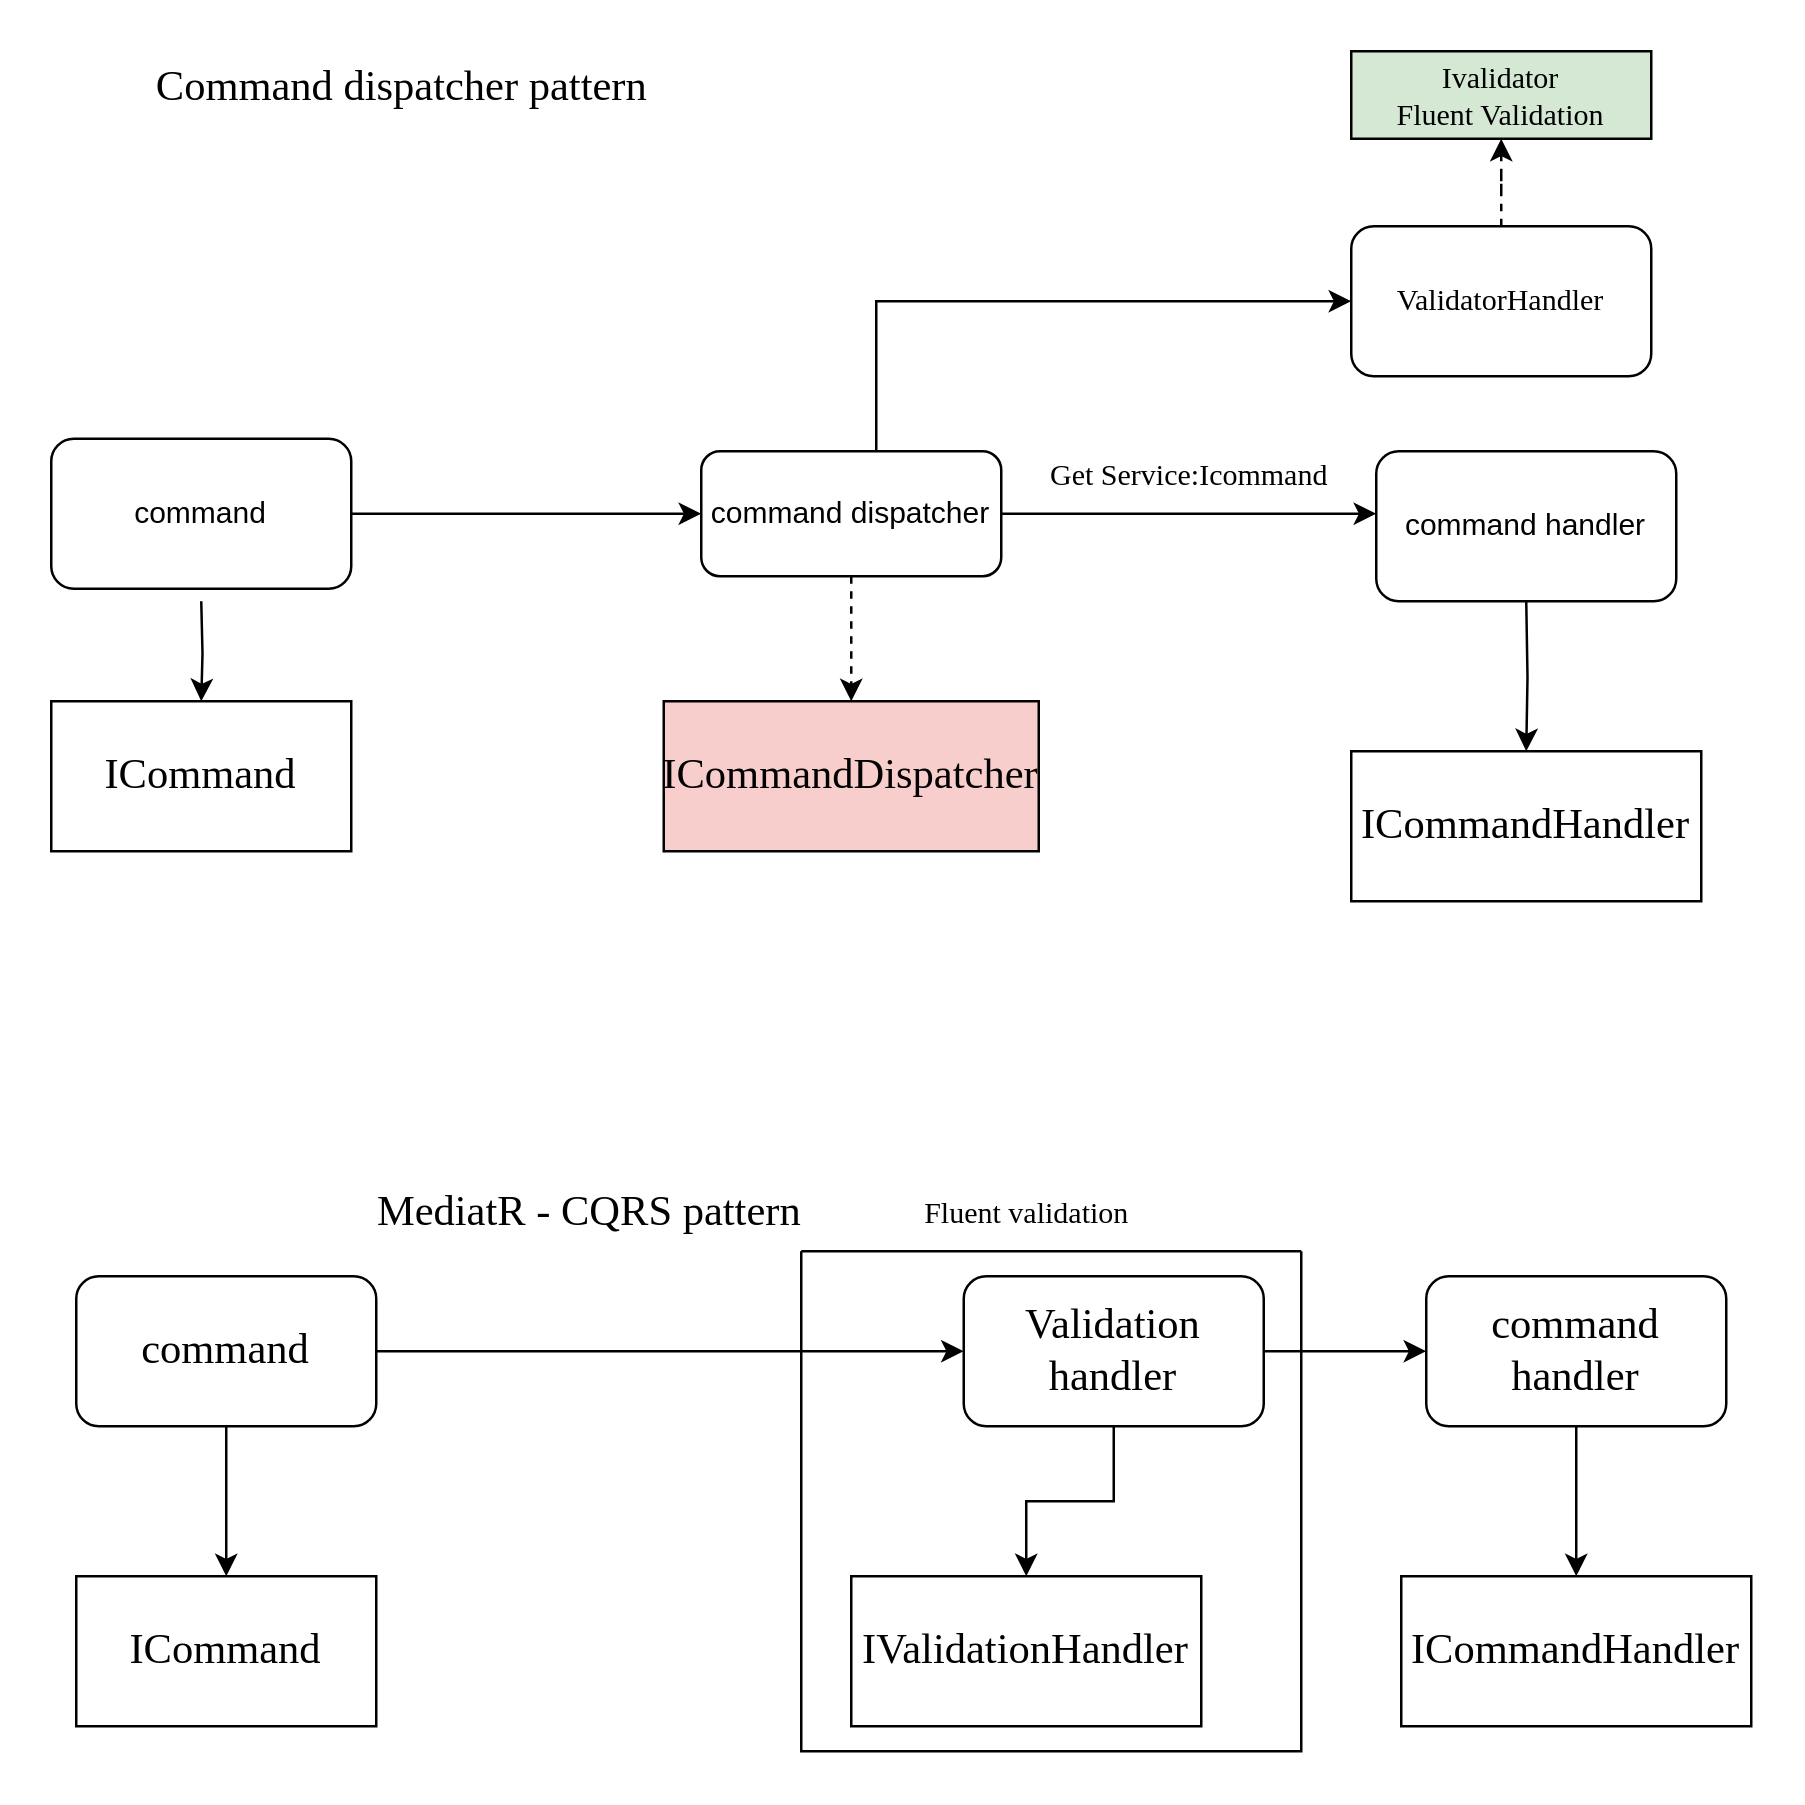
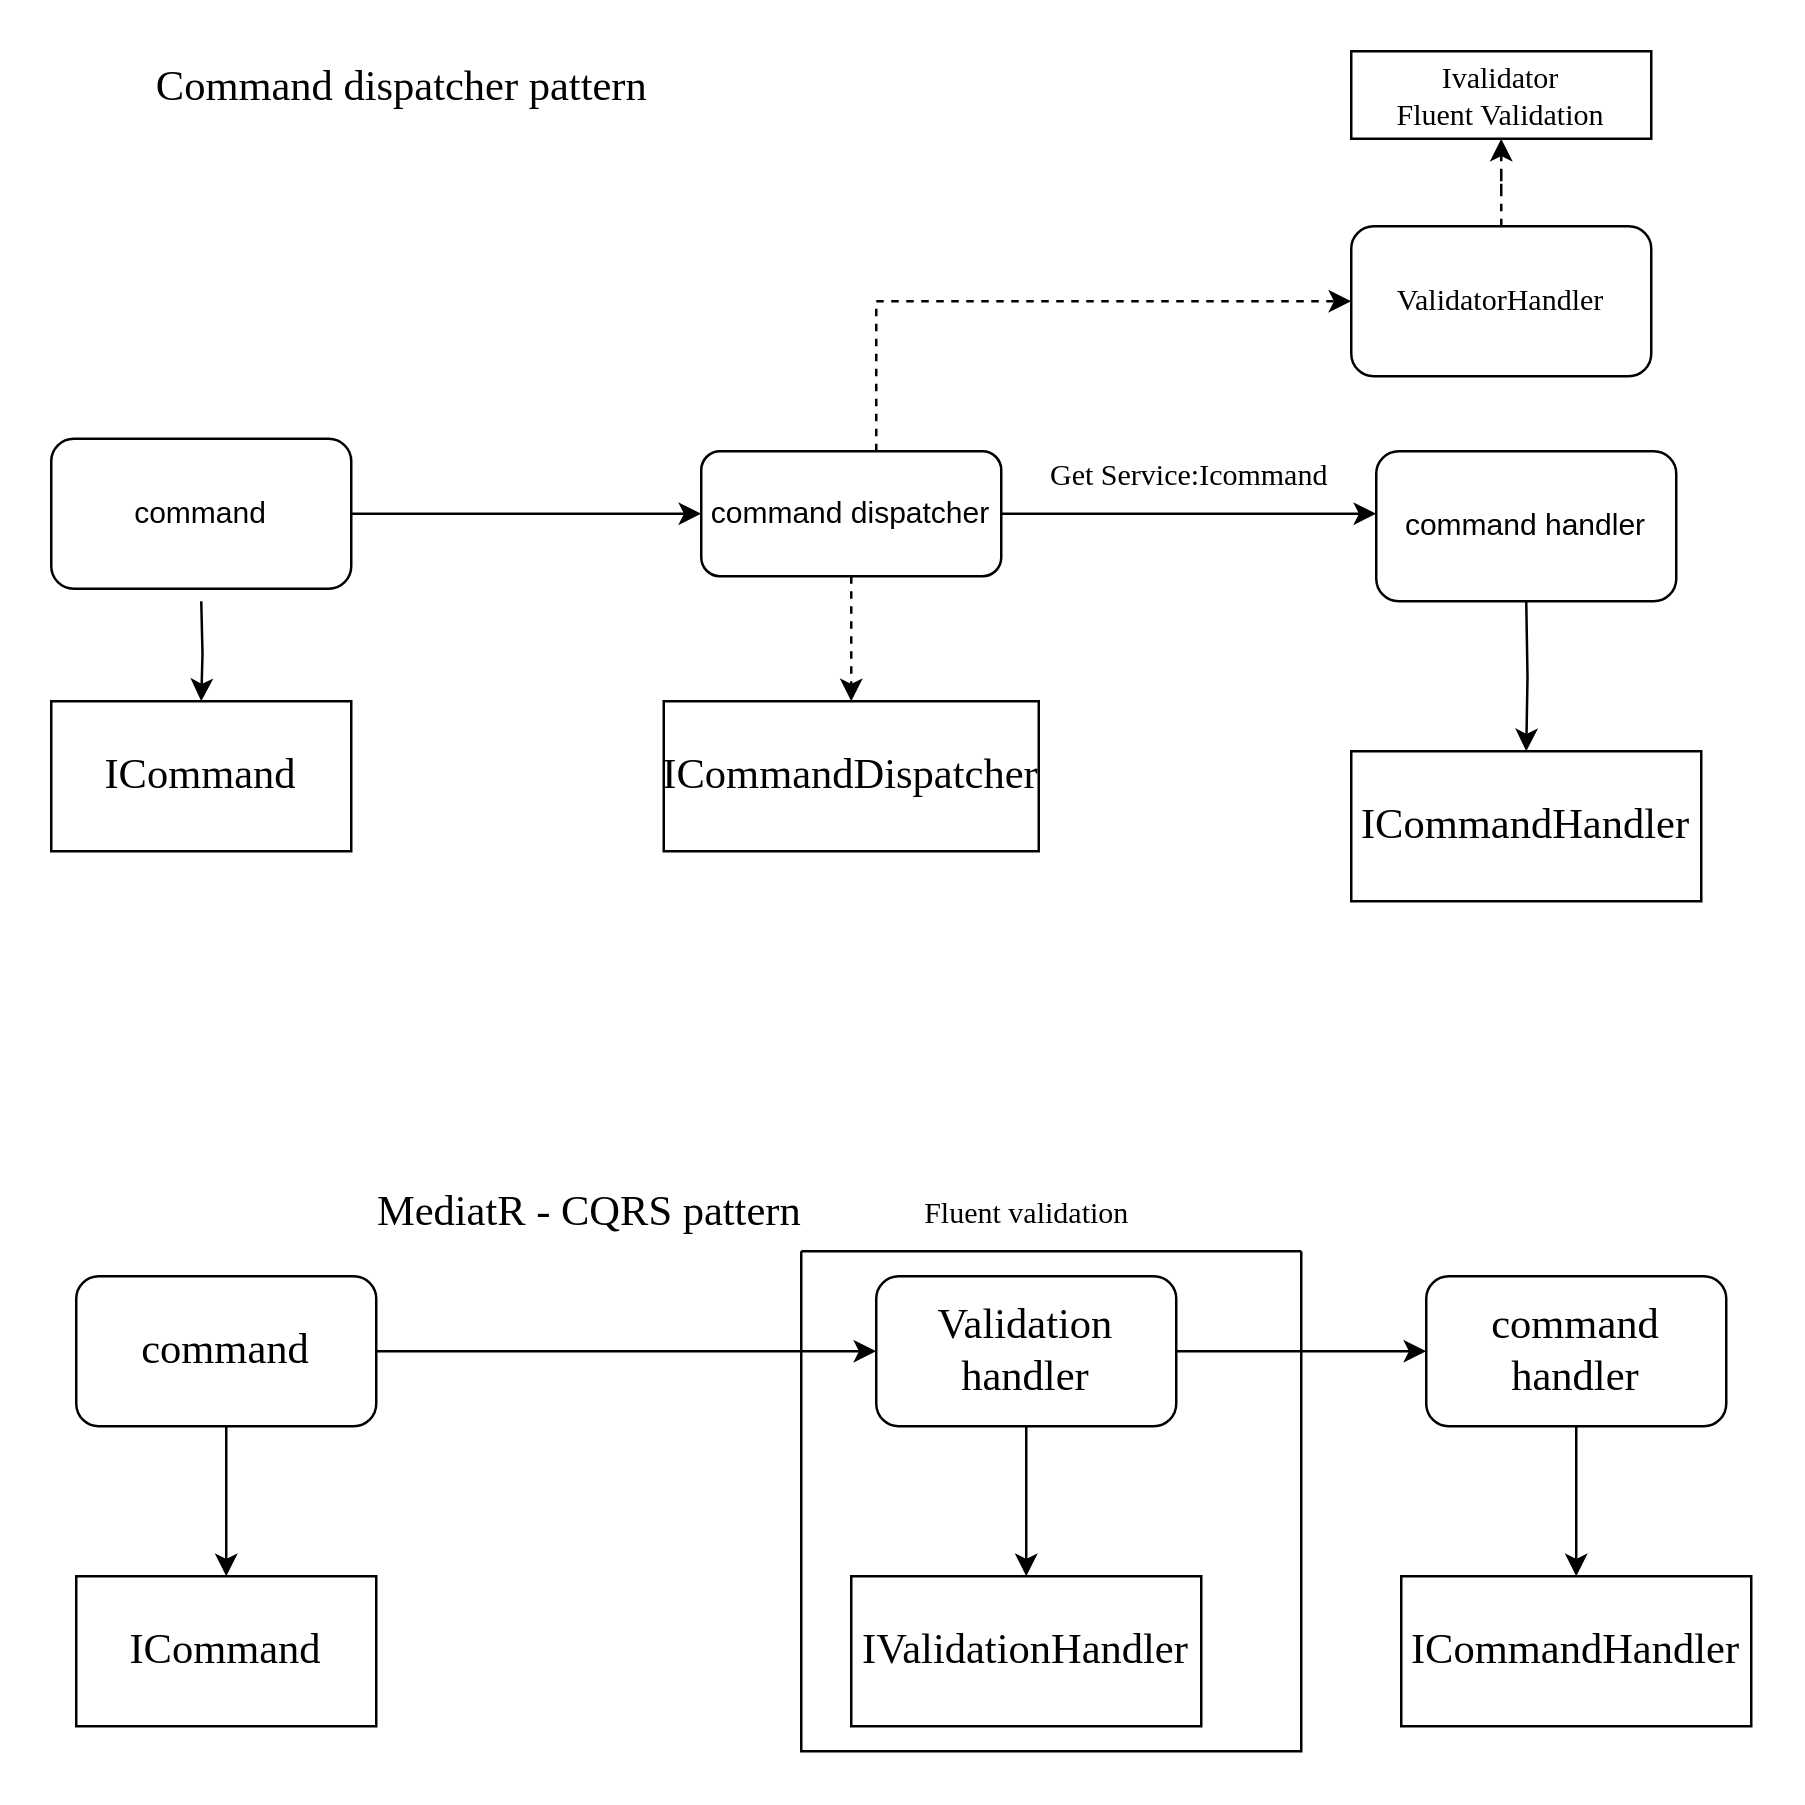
- <mxCell id="27" value="Ivalidator&lt;br&gt;Fluent Validation" style="rounded=0;whiteSpace=wrap;html=1;fontFamily=Times New Roman;fontSize=12;fillColor=#d5e8d4;" vertex="1" parent="1"><mxGeometry x="540" y="20" width="120" height="35" as="geometry" /></mxCell>
+ <mxCell id="27" value="Ivalidator&lt;br&gt;Fluent Validation" style="rounded=0;whiteSpace=wrap;html=1;fontFamily=Times New Roman;fontSize=12;" vertex="1" parent="1"><mxGeometry x="540" y="20" width="120" height="35" as="geometry" /></mxCell>
- <mxCell id="7" style="edgeStyle=orthogonalEdgeStyle;rounded=0;orthogonalLoop=1;jettySize=auto;html=1;entryX=0;entryY=0.5;entryDx=0;entryDy=0;fontFamily=Times New Roman;fontSize=12;" edge="1" parent="1" source="8" target="26"><mxGeometry relative="1" as="geometry"><Array as="points"><mxPoint x="350" y="120" /></Array></mxGeometry></mxCell>
+ <mxCell id="7" style="edgeStyle=orthogonalEdgeStyle;rounded=0;orthogonalLoop=1;jettySize=auto;html=1;entryX=0;entryY=0.5;entryDx=0;entryDy=0;fontFamily=Times New Roman;fontSize=12;dashed=1;" edge="1" parent="1" source="8" target="26"><mxGeometry relative="1" as="geometry"><Array as="points"><mxPoint x="350" y="120" /></Array></mxGeometry></mxCell>
- <mxCell id="17" value="ICommandDispatcher" style="rounded=0;whiteSpace=wrap;html=1;fontFamily=Times New Roman;fontSize=17;fillColor=#f8cecc;" vertex="1" parent="1"><mxGeometry x="265" y="280" width="150" height="60" as="geometry" /></mxCell>
+ <mxCell id="17" value="ICommandDispatcher" style="rounded=0;whiteSpace=wrap;html=1;fontFamily=Times New Roman;fontSize=17;" vertex="1" parent="1"><mxGeometry x="265" y="280" width="150" height="60" as="geometry" /></mxCell>
- <mxCell id="15" value="&lt;font face=&quot;Times New Roman&quot;&gt;Validation handler&lt;/font&gt;" style="rounded=1;whiteSpace=wrap;html=1;fontFamily=Comic Sans MS;fontSize=17;" vertex="1" parent="1"><mxGeometry x="385" y="510" width="120" height="60" as="geometry" /></mxCell>
+ <mxCell id="15" value="&lt;font face=&quot;Times New Roman&quot;&gt;Validation handler&lt;/font&gt;" style="rounded=1;whiteSpace=wrap;html=1;fontFamily=Comic Sans MS;fontSize=17;" vertex="1" parent="1"><mxGeometry x="350" y="510" width="120" height="60" as="geometry" /></mxCell>
